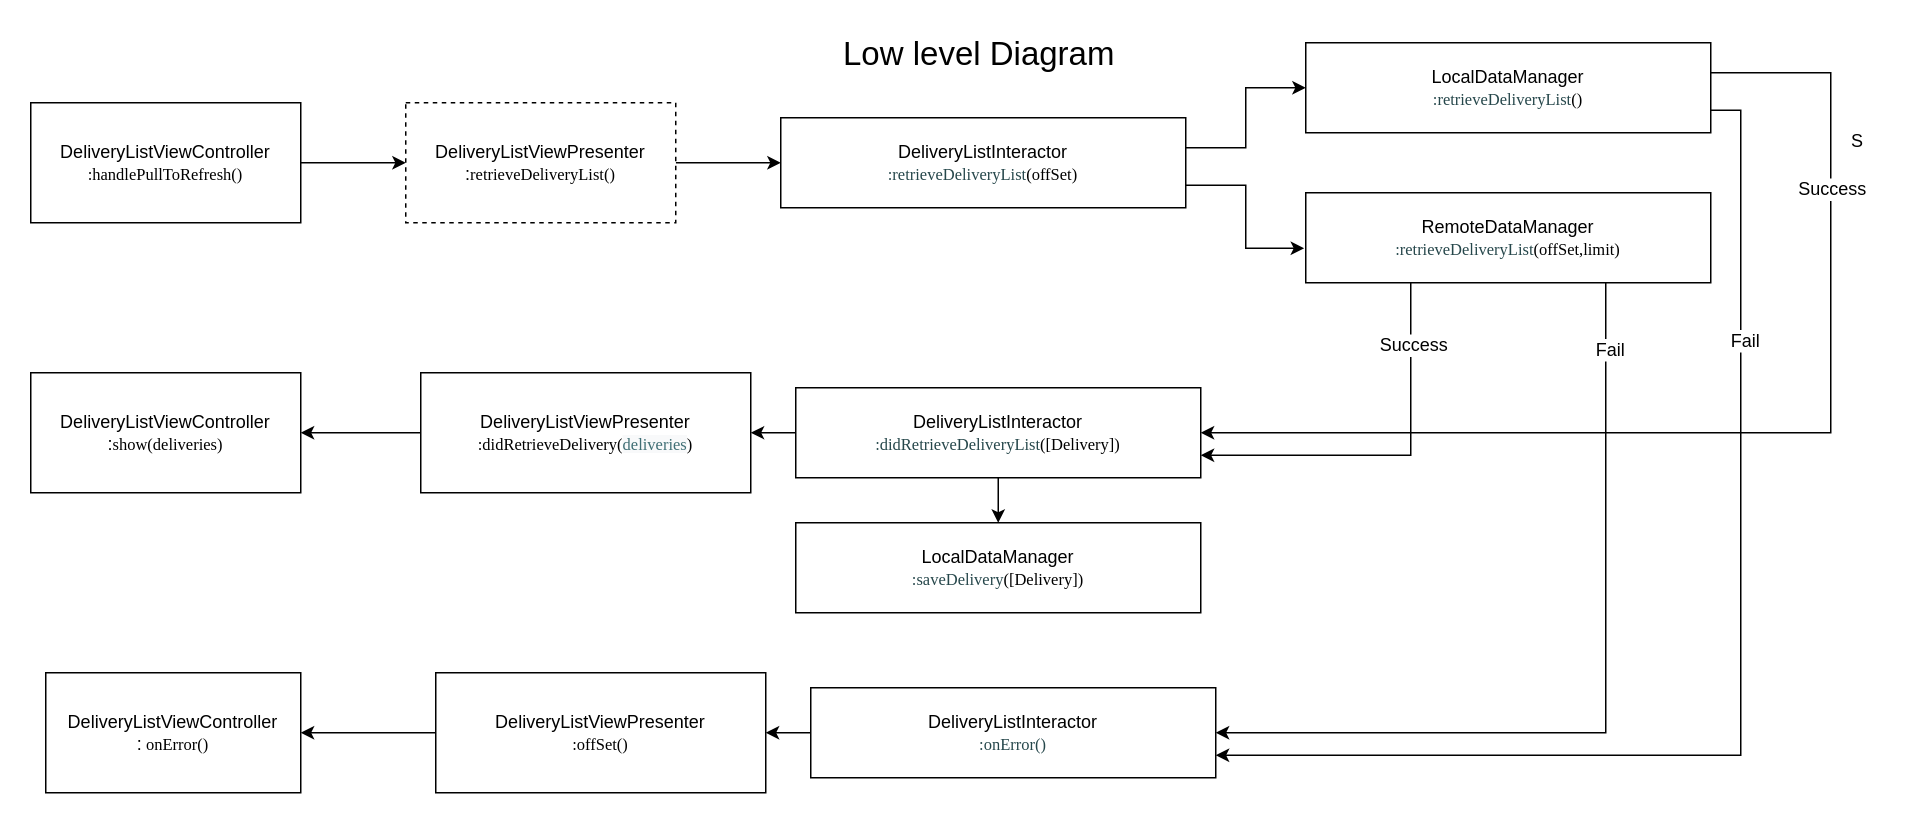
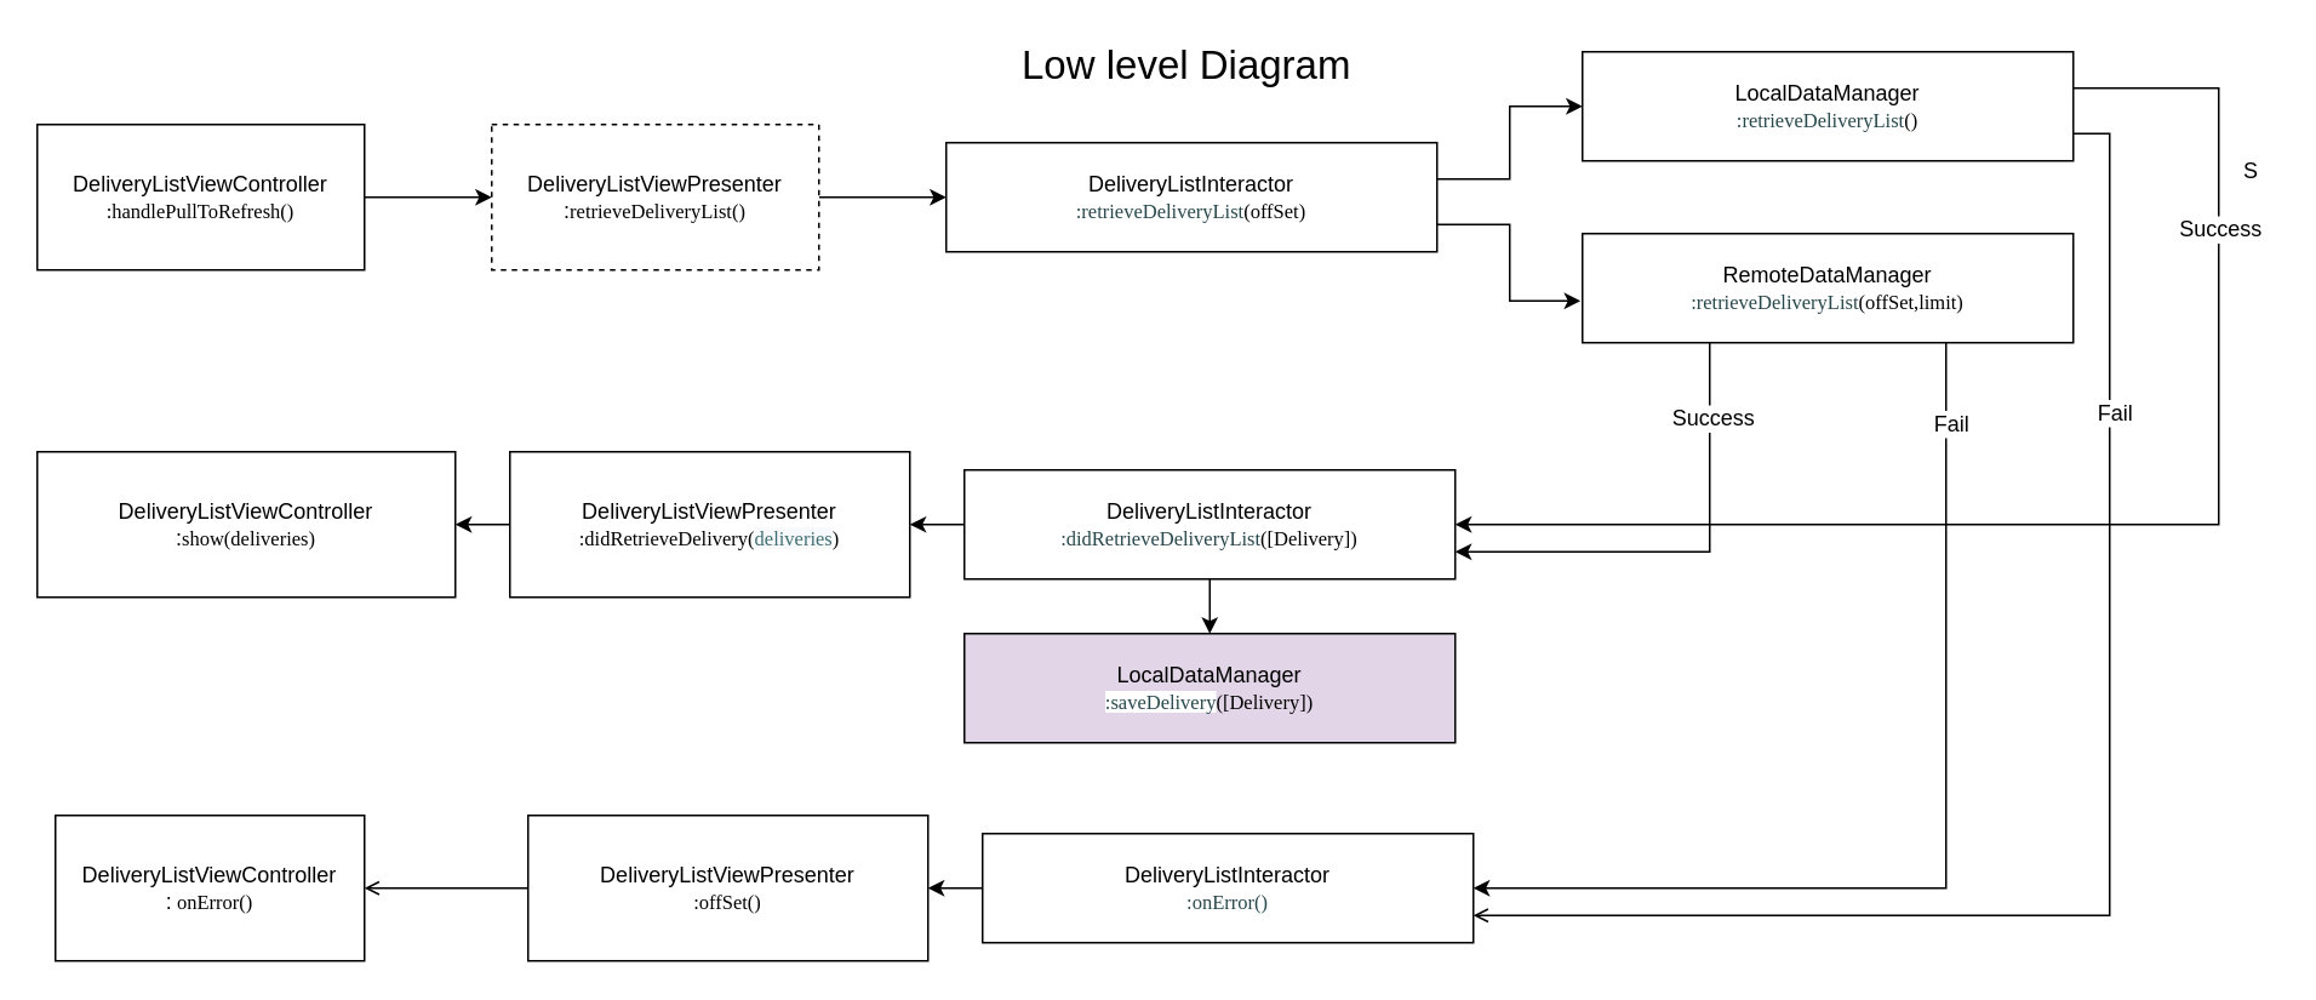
- <mxCell id="19" value="DeliveryListViewController&lt;br&gt;:&lt;span style=&quot;font-family: &amp;#34;menlo&amp;#34; ; font-size: 11px ; background-color: rgb(255 , 255 , 255)&quot;&gt;show(deliveries)&lt;/span&gt;" style="rounded=0;whiteSpace=wrap;html=1;" vertex="1" parent="1"><mxGeometry x="20" y="248" width="180" height="80" as="geometry" /></mxCell>
+ <mxCell id="19" value="DeliveryListViewController&lt;br&gt;:&lt;span style=&quot;font-family: &amp;#34;menlo&amp;#34; ; font-size: 11px ; background-color: rgb(255 , 255 , 255)&quot;&gt;show(deliveries)&lt;/span&gt;" style="rounded=0;whiteSpace=wrap;html=1;" vertex="1" parent="1"><mxGeometry x="20" y="248" width="230" height="80" as="geometry" /></mxCell>
- <mxCell id="25" value="LocalDataManager&lt;br&gt;&lt;span style=&quot;background-color: rgb(255 , 255 , 255) ; color: rgb(38 , 71 , 75) ; font-family: &amp;#34;menlo&amp;#34; ; font-size: 11px&quot;&gt;:saveDelivery&lt;/span&gt;&lt;span class=&quot;s1&quot; style=&quot;font-family: &amp;#34;menlo&amp;#34; ; font-size: 11px&quot;&gt;([Delivery])&lt;/span&gt;" style="rounded=0;whiteSpace=wrap;html=1;" vertex="1" parent="1"><mxGeometry x="530" y="348" width="270" height="60" as="geometry" /></mxCell>
+ <mxCell id="25" value="LocalDataManager&lt;br&gt;&lt;span style=&quot;background-color: rgb(255 , 255 , 255) ; color: rgb(38 , 71 , 75) ; font-family: &amp;#34;menlo&amp;#34; ; font-size: 11px&quot;&gt;:saveDelivery&lt;/span&gt;&lt;span class=&quot;s1&quot; style=&quot;font-family: &amp;#34;menlo&amp;#34; ; font-size: 11px&quot;&gt;([Delivery])&lt;/span&gt;" style="rounded=0;whiteSpace=wrap;html=1;fillColor=#e1d5e7;" vertex="1" parent="1"><mxGeometry x="530" y="348" width="270" height="60" as="geometry" /></mxCell>
- <mxCell id="27" value="" style="edgeStyle=orthogonalEdgeStyle;rounded=0;orthogonalLoop=1;jettySize=auto;html=1;" edge="1" parent="1" source="28" target="26"><mxGeometry relative="1" as="geometry" /></mxCell>
+ <mxCell id="27" value="" style="edgeStyle=orthogonalEdgeStyle;rounded=0;orthogonalLoop=1;jettySize=auto;html=1;endArrow=open;" edge="1" parent="1" source="28" target="26"><mxGeometry relative="1" as="geometry" /></mxCell>
- <mxCell id="11" style="edgeStyle=orthogonalEdgeStyle;rounded=0;orthogonalLoop=1;jettySize=auto;html=1;exitX=1;exitY=0.75;exitDx=0;exitDy=0;entryX=1;entryY=0.75;entryDx=0;entryDy=0;" edge="1" parent="1" source="13" target="30"><mxGeometry relative="1" as="geometry" /></mxCell>
+ <mxCell id="11" style="edgeStyle=orthogonalEdgeStyle;rounded=0;orthogonalLoop=1;jettySize=auto;html=1;exitX=1;exitY=0.75;exitDx=0;exitDy=0;entryX=1;entryY=0.75;entryDx=0;entryDy=0;endArrow=open;" edge="1" parent="1" source="13" target="30"><mxGeometry relative="1" as="geometry" /></mxCell>
